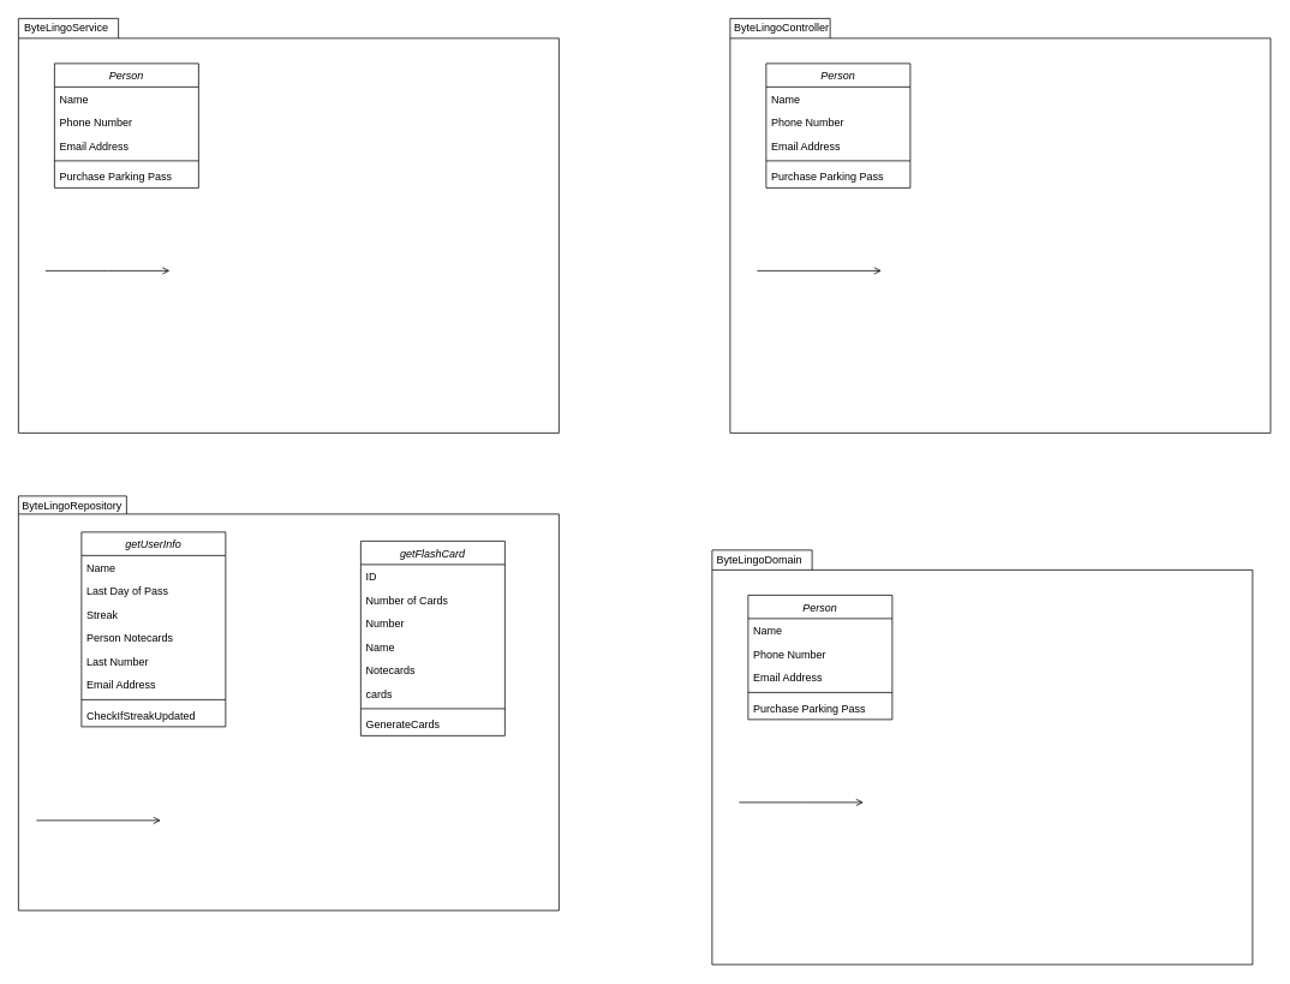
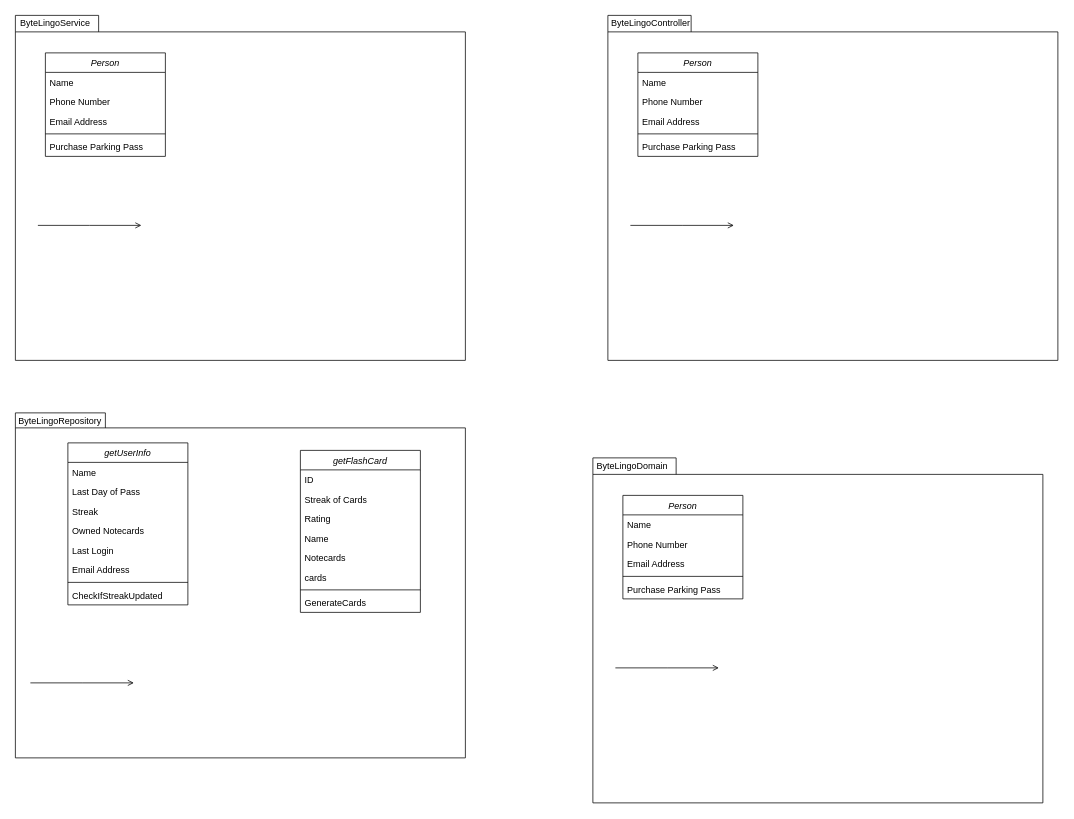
- <mxCell id="39" value="Number of Cards" style="text;strokeColor=none;fillColor=none;align=left;verticalAlign=top;spacingLeft=4;spacingRight=4;overflow=hidden;rotatable=0;points=[[0,0.5],[1,0.5]];portConstraint=eastwest;whiteSpace=wrap;html=1;" vertex="1" parent="37"><mxGeometry y="52" width="160" height="26" as="geometry" /></mxCell>
+ <mxCell id="39" value="Streak of Cards" style="text;strokeColor=none;fillColor=none;align=left;verticalAlign=top;spacingLeft=4;spacingRight=4;overflow=hidden;rotatable=0;points=[[0,0.5],[1,0.5]];portConstraint=eastwest;whiteSpace=wrap;html=1;" vertex="1" parent="37"><mxGeometry y="52" width="160" height="26" as="geometry" /></mxCell>
- <mxCell id="40" value="Number" style="text;strokeColor=none;fillColor=none;align=left;verticalAlign=top;spacingLeft=4;spacingRight=4;overflow=hidden;rotatable=0;points=[[0,0.5],[1,0.5]];portConstraint=eastwest;whiteSpace=wrap;html=1;" vertex="1" parent="37"><mxGeometry y="78" width="160" height="26" as="geometry" /></mxCell>
+ <mxCell id="40" value="Rating" style="text;strokeColor=none;fillColor=none;align=left;verticalAlign=top;spacingLeft=4;spacingRight=4;overflow=hidden;rotatable=0;points=[[0,0.5],[1,0.5]];portConstraint=eastwest;whiteSpace=wrap;html=1;" vertex="1" parent="37"><mxGeometry y="78" width="160" height="26" as="geometry" /></mxCell>
- <mxCell id="23" value="Person Notecards" style="text;strokeColor=none;fillColor=none;align=left;verticalAlign=top;spacingLeft=4;spacingRight=4;overflow=hidden;rotatable=0;points=[[0,0.5],[1,0.5]];portConstraint=eastwest;whiteSpace=wrap;html=1;" vertex="1" parent="19"><mxGeometry y="104" width="160" height="26" as="geometry" /></mxCell>
+ <mxCell id="23" value="Owned Notecards" style="text;strokeColor=none;fillColor=none;align=left;verticalAlign=top;spacingLeft=4;spacingRight=4;overflow=hidden;rotatable=0;points=[[0,0.5],[1,0.5]];portConstraint=eastwest;whiteSpace=wrap;html=1;" vertex="1" parent="19"><mxGeometry y="104" width="160" height="26" as="geometry" /></mxCell>
- <mxCell id="24" value="Last Number" style="text;align=left;verticalAlign=top;spacingLeft=4;spacingRight=4;overflow=hidden;rotatable=0;points=[[0,0.5],[1,0.5]];portConstraint=eastwest;rounded=0;shadow=0;html=0;" vertex="1" parent="19"><mxGeometry y="130" width="160" height="26" as="geometry" /></mxCell>
+ <mxCell id="24" value="Last Login" style="text;align=left;verticalAlign=top;spacingLeft=4;spacingRight=4;overflow=hidden;rotatable=0;points=[[0,0.5],[1,0.5]];portConstraint=eastwest;rounded=0;shadow=0;html=0;" vertex="1" parent="19"><mxGeometry y="130" width="160" height="26" as="geometry" /></mxCell>
